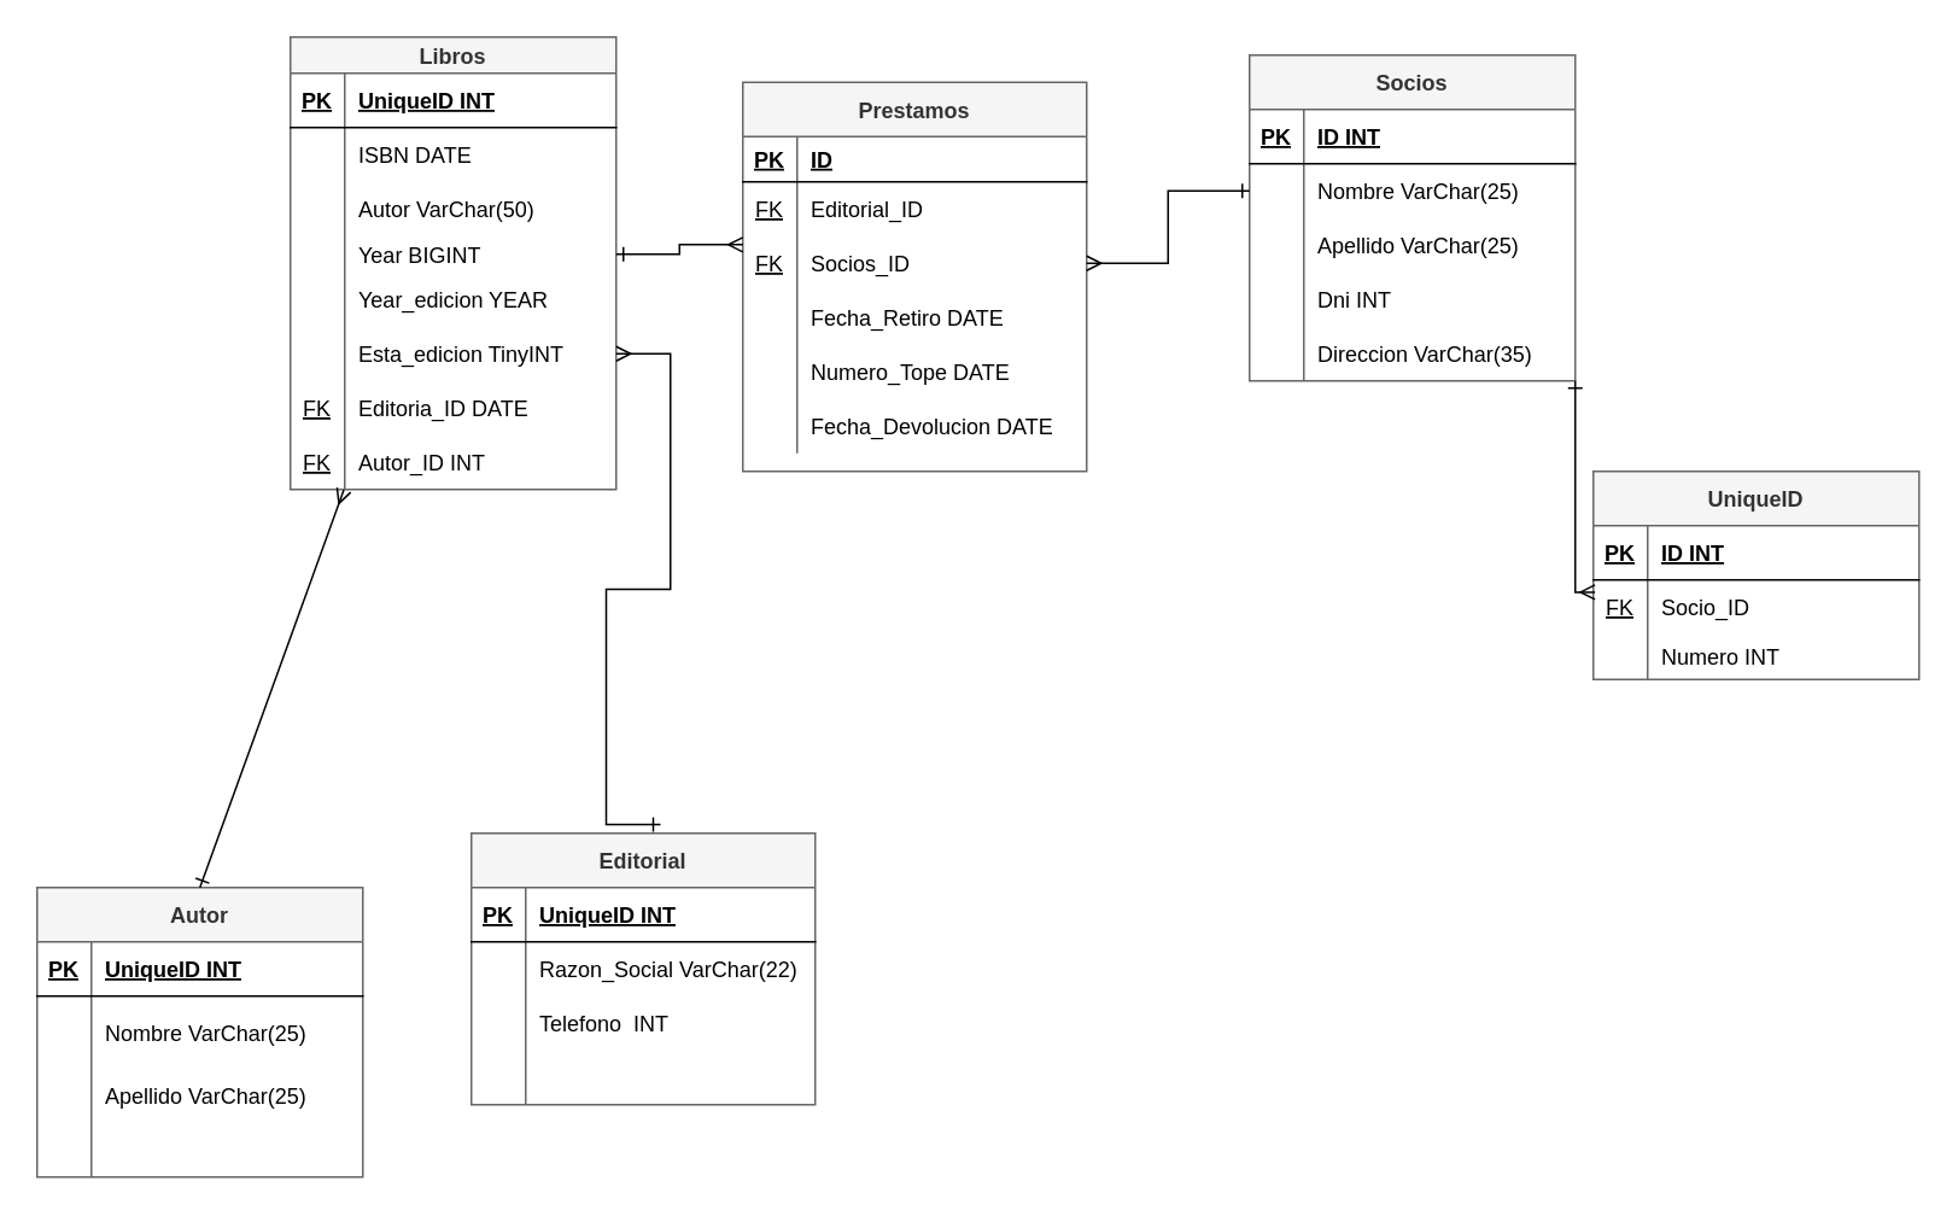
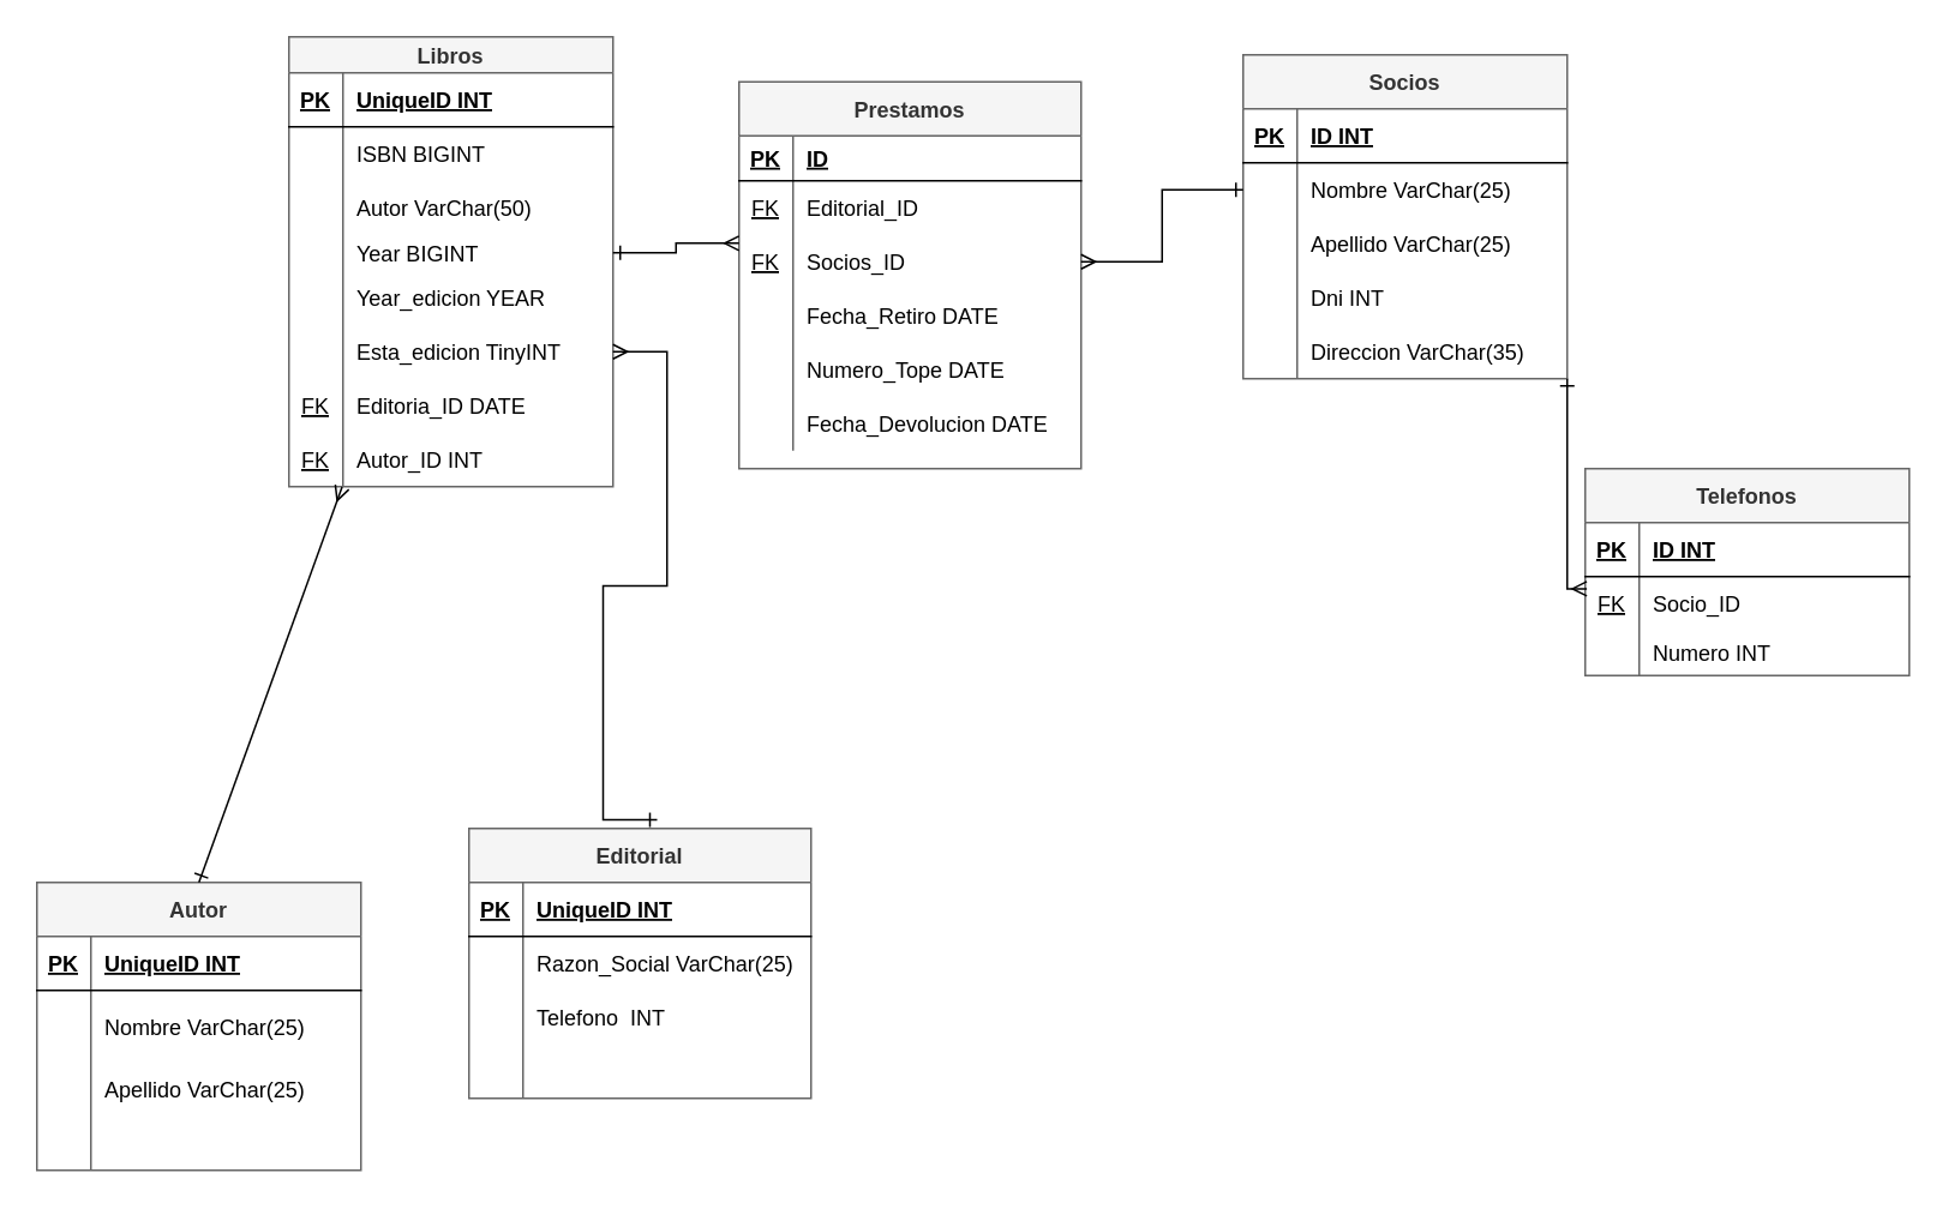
- <mxCell id="8" value="ISBN DATE" style="shape=partialRectangle;connectable=0;fillColor=none;top=0;left=0;bottom=0;right=0;align=left;spacingLeft=6;overflow=hidden;" vertex="1" parent="6"><mxGeometry x="30" width="150" height="30" as="geometry"><mxRectangle width="150" height="30" as="alternateBounds" /></mxGeometry></mxCell>
+ <mxCell id="8" value="ISBN BIGINT" style="shape=partialRectangle;connectable=0;fillColor=none;top=0;left=0;bottom=0;right=0;align=left;spacingLeft=6;overflow=hidden;" vertex="1" parent="6"><mxGeometry x="30" width="150" height="30" as="geometry"><mxRectangle width="150" height="30" as="alternateBounds" /></mxGeometry></mxCell>
- <mxCell id="43" value="UniqueID" style="shape=table;startSize=30;container=1;collapsible=1;childLayout=tableLayout;fixedRows=1;rowLines=0;fontStyle=1;align=center;resizeLast=1;fillColor=#f5f5f5;fontColor=#333333;strokeColor=#666666;" vertex="1" parent="1"><mxGeometry x="880" y="260" width="180" height="115" as="geometry" /></mxCell>
+ <mxCell id="43" value="Telefonos" style="shape=table;startSize=30;container=1;collapsible=1;childLayout=tableLayout;fixedRows=1;rowLines=0;fontStyle=1;align=center;resizeLast=1;fillColor=#f5f5f5;fontColor=#333333;strokeColor=#666666;" vertex="1" parent="1"><mxGeometry x="880" y="260" width="180" height="115" as="geometry" /></mxCell>
- <mxCell id="60" value="Razon_Social VarChar(22)" style="shape=partialRectangle;connectable=0;fillColor=none;top=0;left=0;bottom=0;right=0;align=left;spacingLeft=6;overflow=hidden;" vertex="1" parent="58"><mxGeometry x="30" width="160" height="30" as="geometry"><mxRectangle width="160" height="30" as="alternateBounds" /></mxGeometry></mxCell>
+ <mxCell id="60" value="Razon_Social VarChar(25)" style="shape=partialRectangle;connectable=0;fillColor=none;top=0;left=0;bottom=0;right=0;align=left;spacingLeft=6;overflow=hidden;" vertex="1" parent="58"><mxGeometry x="30" width="160" height="30" as="geometry"><mxRectangle width="160" height="30" as="alternateBounds" /></mxGeometry></mxCell>
